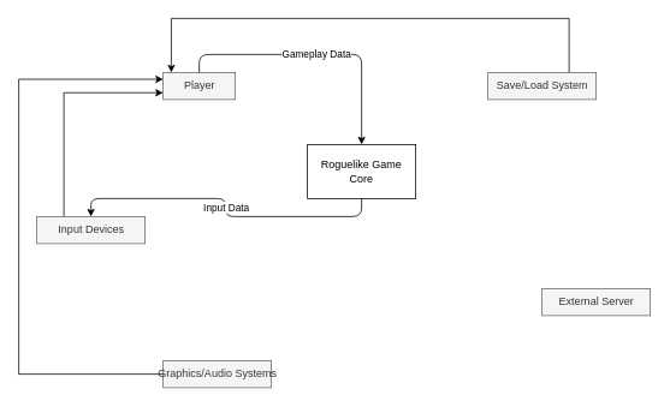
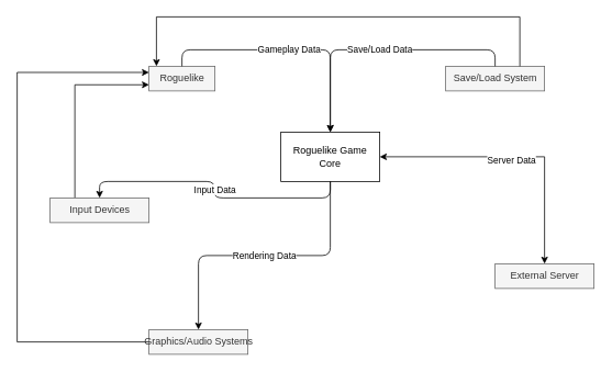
+ <mxCell id="6" value="Save/Load Data" style="edgeStyle=orthogonalEdgeStyle;rounded=1;orthogonalLoop=1;jettySize=auto;html=1;exitX=0.5;exitY=0;exitDx=0;exitDy=0;" edge="1" parent="1" source="5" target="3"><mxGeometry width="50" height="50" relative="1" as="geometry"><mxPoint x="600" y="110" as="sourcePoint" /><mxPoint x="400" y="190" as="targetPoint" /></mxGeometry></mxCell>
- <mxCell id="2" value="Player" style="text;html=1;align=center;fillColor=#f5f5f5;fontColor=#333333;strokeColor=#666666;" vertex="1" parent="1"><mxGeometry x="180" y="80" width="80" height="30" as="geometry" /></mxCell>
+ <mxCell id="2" value="Roguelike" style="text;html=1;align=center;fillColor=#f5f5f5;fontColor=#333333;strokeColor=#666666;" vertex="1" parent="1"><mxGeometry x="180" y="80" width="80" height="30" as="geometry" /></mxCell>
+ <mxCell id="7" style="edgeStyle=orthogonalEdgeStyle;rounded=0;orthogonalLoop=1;jettySize=auto;html=1;exitX=0.5;exitY=0;exitDx=0;exitDy=0;entryX=1;entryY=0.5;entryDx=0;entryDy=0;startArrow=classic;startFill=1;" edge="1" parent="1" source="9" target="3"><mxGeometry relative="1" as="geometry" /></mxCell>
+ <mxCell id="8" value="Server Data" style="edgeLabel;html=1;align=center;verticalAlign=middle;resizable=0;points=[];" vertex="1" connectable="0" parent="7"><mxGeometry x="0.035" y="3" relative="1" as="geometry"><mxPoint as="offset" /></mxGeometry></mxCell>
- <mxCell id="11" value="Input Devices" style="text;html=1;align=center;fillColor=#f5f5f5;fontColor=#333333;strokeColor=#666666;" vertex="1" parent="1"><mxGeometry x="40" y="240" width="120" height="30" as="geometry" /></mxCell>
+ <mxCell id="11" value="Input Devices" style="text;html=1;align=center;fillColor=#f5f5f5;fontColor=#333333;strokeColor=#666666;" vertex="1" parent="1"><mxGeometry x="60" y="240" width="120" height="30" as="geometry" /></mxCell>
+ <mxCell id="15" value="Rendering Data" style="edgeStyle=orthogonalEdgeStyle;rounded=1;orthogonalLoop=1;jettySize=auto;html=1;exitX=0.5;exitY=0;exitDx=0;exitDy=0;endArrow=none;endFill=0;startArrow=classic;startFill=1;" edge="1" parent="1" source="14" target="3"><mxGeometry width="50" height="50" relative="1" as="geometry"><mxPoint x="240" y="430" as="sourcePoint" /><mxPoint x="400" y="190" as="targetPoint" /></mxGeometry></mxCell>
